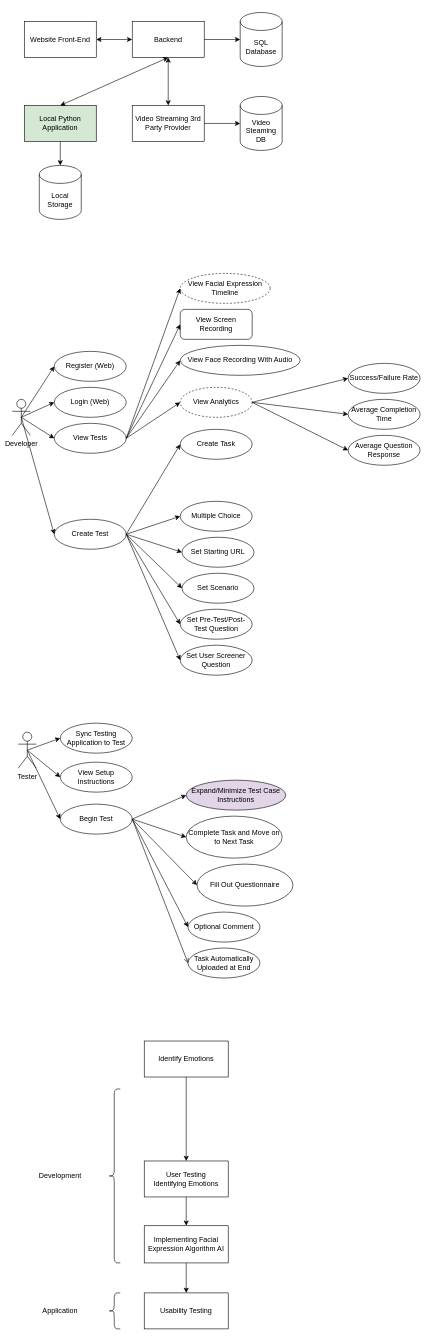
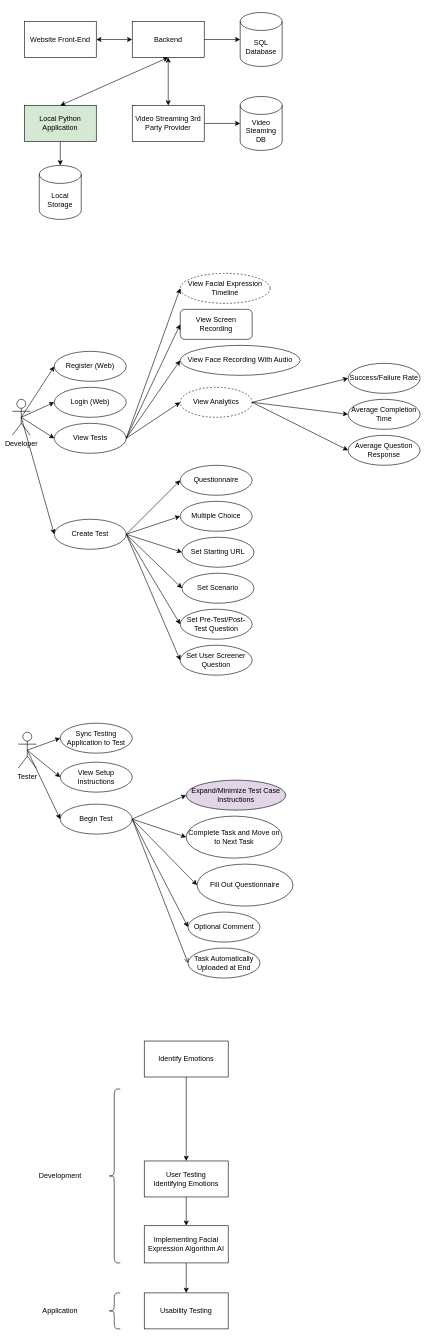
- <mxCell id="29" value="Create Task" style="ellipse;whiteSpace=wrap;html=1;" vertex="1" parent="1"><mxGeometry x="300" y="715" width="120" height="50" as="geometry" /></mxCell>
+ <mxCell id="30" value="Questionnaire" style="ellipse;whiteSpace=wrap;html=1;" vertex="1" parent="1"><mxGeometry x="300" y="775" width="120" height="50" as="geometry" /></mxCell>
- <mxCell id="31" value="" style="endArrow=classic;html=1;exitX=1;exitY=0.5;exitDx=0;exitDy=0;entryX=0;entryY=0.5;entryDx=0;entryDy=0;" edge="1" parent="1" source="28" target="29"><mxGeometry width="50" height="50" relative="1" as="geometry"><mxPoint x="360" y="815" as="sourcePoint" /><mxPoint x="410" y="765" as="targetPoint" /></mxGeometry></mxCell>
+ <mxCell id="32" value="" style="endArrow=classic;html=1;exitX=1;exitY=0.5;exitDx=0;exitDy=0;entryX=0;entryY=0.5;entryDx=0;entryDy=0;" edge="1" parent="1" source="28" target="30"><mxGeometry width="50" height="50" relative="1" as="geometry"><mxPoint x="220" y="740" as="sourcePoint" /><mxPoint x="310" y="750" as="targetPoint" /></mxGeometry></mxCell>
